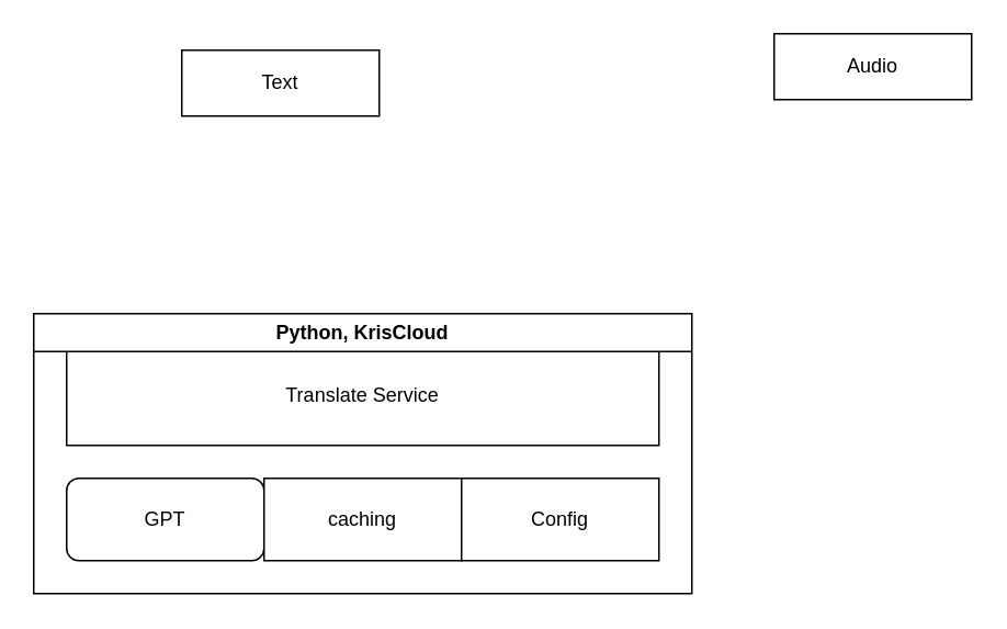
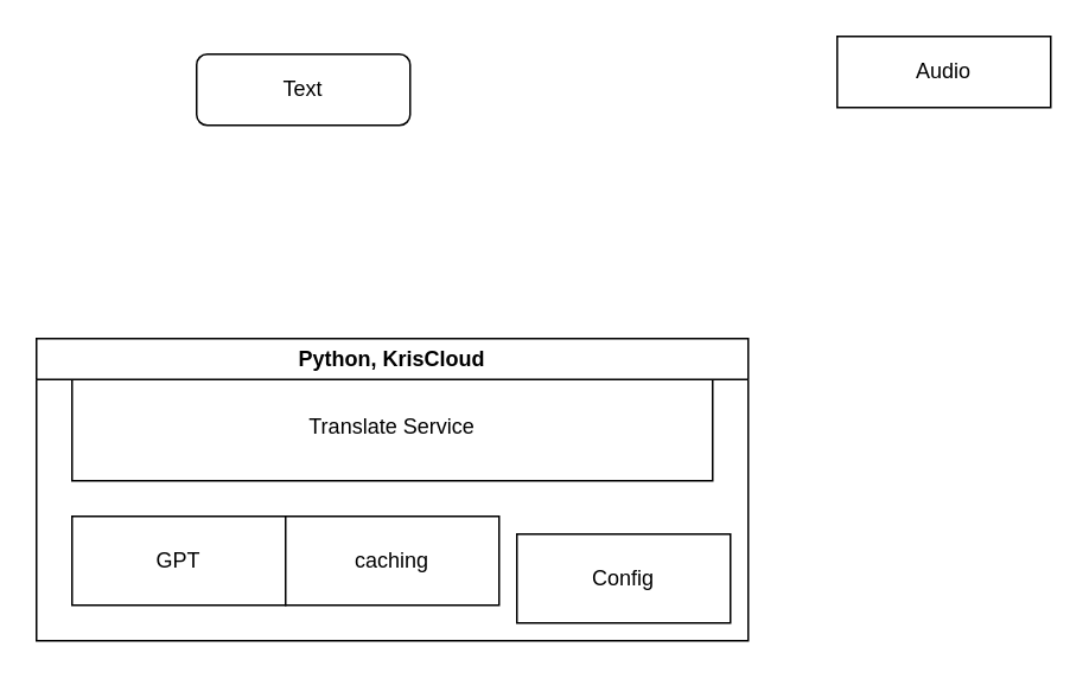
- <mxCell id="3" value="Text" style="rounded=0;whiteSpace=wrap;html=1;" vertex="1" parent="1"><mxGeometry x="110" y="30" width="120" height="40" as="geometry" /></mxCell>
+ <mxCell id="3" value="Text" style="whiteSpace=wrap;html=1;rounded=1;" vertex="1" parent="1"><mxGeometry x="110" y="30" width="120" height="40" as="geometry" /></mxCell>
- <mxCell id="5" value="GPT" style="whiteSpace=wrap;html=1;rounded=1;" vertex="1" parent="1"><mxGeometry x="40" y="290" width="120" height="50" as="geometry" /></mxCell>
+ <mxCell id="5" value="GPT" style="rounded=0;whiteSpace=wrap;html=1;" vertex="1" parent="1"><mxGeometry x="40" y="290" width="120" height="50" as="geometry" /></mxCell>
- <mxCell id="8" value="Config" style="rounded=0;whiteSpace=wrap;html=1;" vertex="1" parent="7"><mxGeometry x="260" y="100" width="120" height="50" as="geometry" /></mxCell>
+ <mxCell id="8" value="Config" style="rounded=0;whiteSpace=wrap;html=1;" vertex="1" parent="7"><mxGeometry x="270" y="110" width="120" height="50" as="geometry" /></mxCell>
